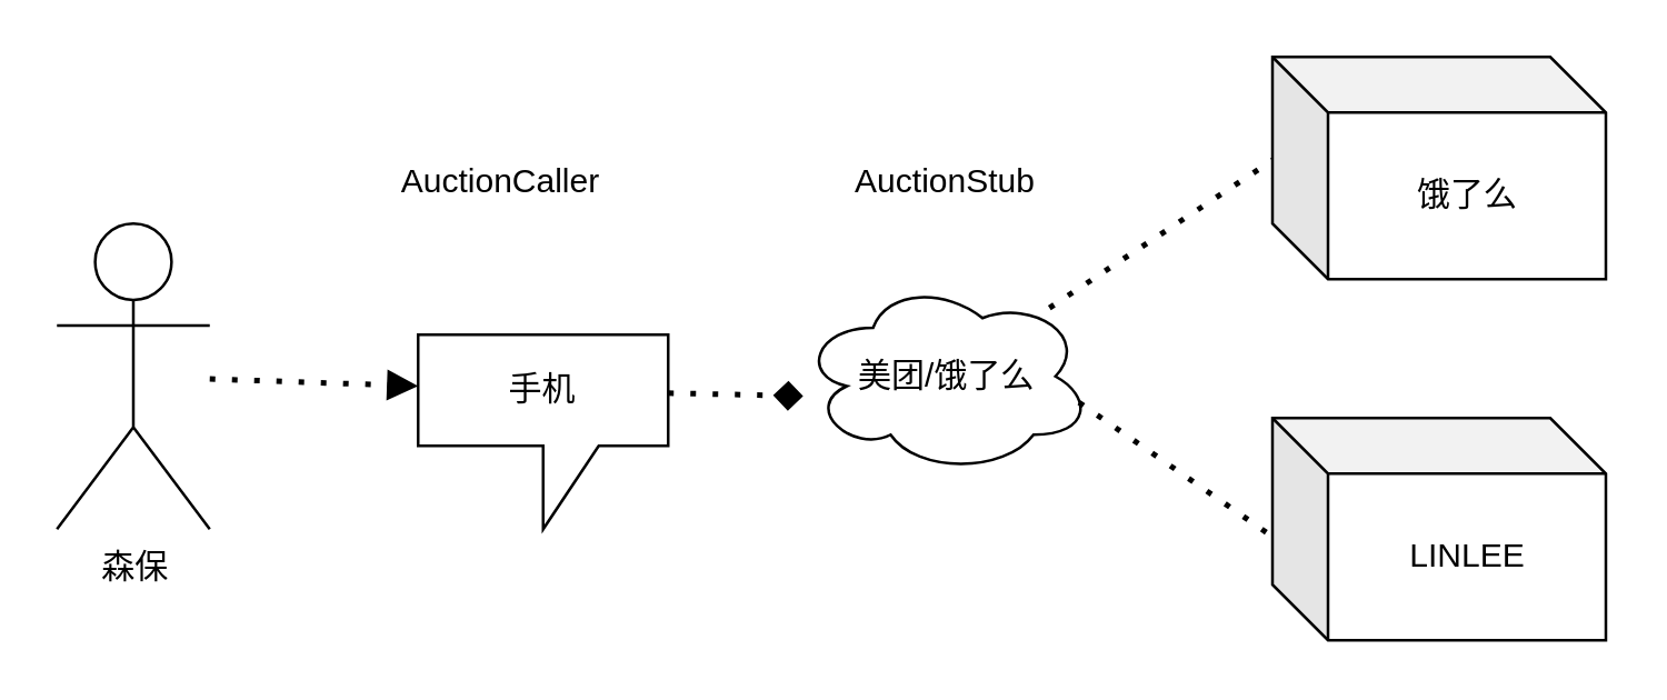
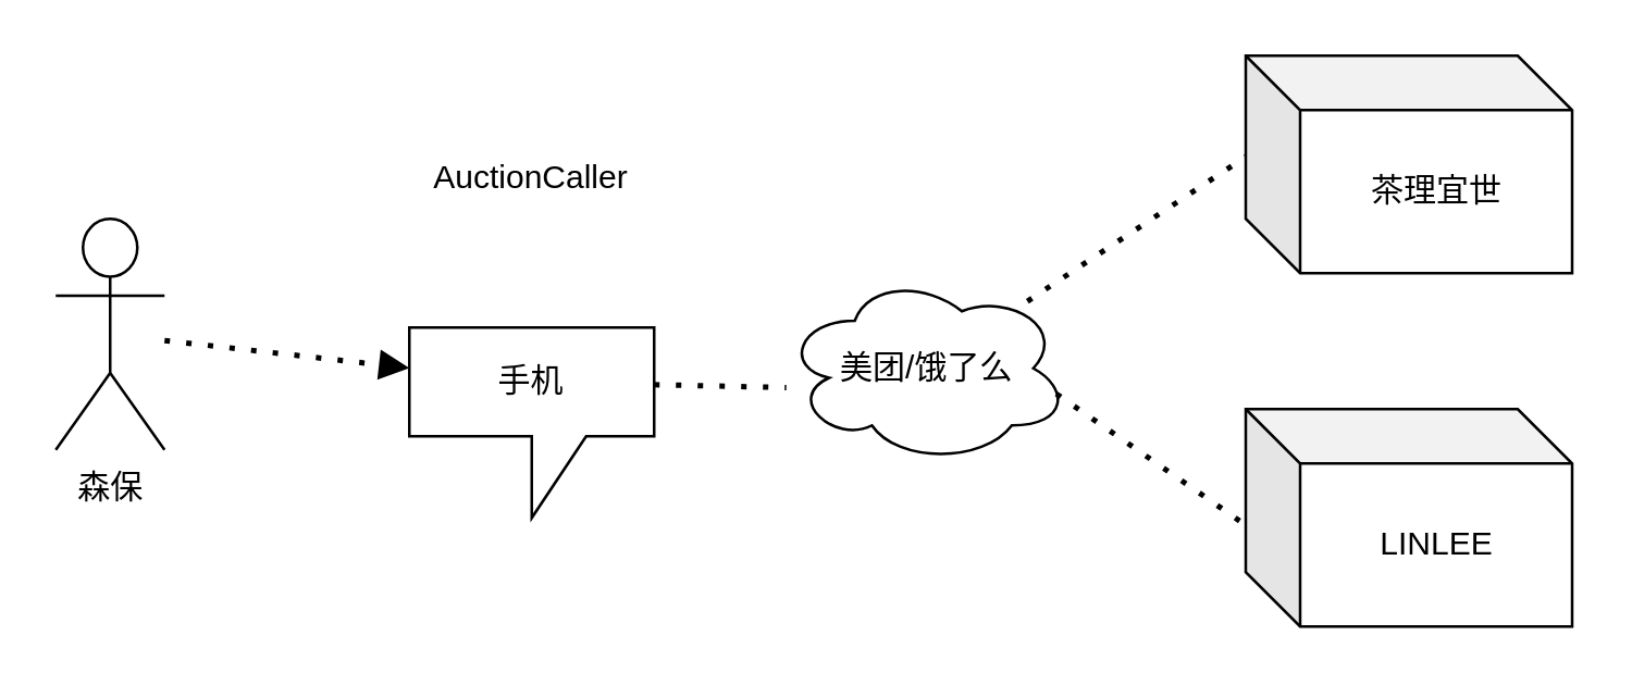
- <mxCell id="12" value="AuctionCaller" style="text;html=1;strokeColor=none;fillColor=none;align=center;verticalAlign=middle;whiteSpace=wrap;rounded=0;" vertex="1" parent="1"><mxGeometry x="150" y="50" width="60" height="30" as="geometry" /></mxCell>
+ <mxCell id="12" value="AuctionCaller" style="text;html=1;strokeColor=none;fillColor=none;align=center;verticalAlign=middle;whiteSpace=wrap;rounded=0;" vertex="1" parent="1"><mxGeometry x="165" y="50" width="60" height="30" as="geometry" /></mxCell>
- <mxCell id="9" value="AuctionStub" style="text;html=1;strokeColor=none;fillColor=none;align=center;verticalAlign=middle;whiteSpace=wrap;rounded=0;" vertex="1" parent="1"><mxGeometry x="310" y="50" width="60" height="30" as="geometry" /></mxCell>
- <mxCell id="6" value="饿了么" style="shape=cube;whiteSpace=wrap;html=1;boundedLbl=1;backgroundOutline=1;darkOpacity=0.05;darkOpacity2=0.1;" vertex="1" parent="1"><mxGeometry x="457.5" y="20" width="120" height="80" as="geometry" /></mxCell>
+ <mxCell id="6" value="茶理宜世" style="shape=cube;whiteSpace=wrap;html=1;boundedLbl=1;backgroundOutline=1;darkOpacity=0.05;darkOpacity2=0.1;" vertex="1" parent="1"><mxGeometry x="457.5" y="20" width="120" height="80" as="geometry" /></mxCell>
- <mxCell id="2" value="森保" style="shape=umlActor;verticalLabelPosition=bottom;verticalAlign=top;html=1;outlineConnect=0;" vertex="1" parent="1"><mxGeometry x="20" y="80" width="55" height="110" as="geometry" /></mxCell>
+ <mxCell id="2" value="森保" style="shape=umlActor;verticalLabelPosition=bottom;verticalAlign=top;html=1;outlineConnect=0;" vertex="1" parent="1"><mxGeometry x="20" y="80" width="40" height="85" as="geometry" /></mxCell>
- <mxCell id="4" value="" style="endArrow=diamond;dashed=1;html=1;dashPattern=1 3;strokeWidth=2;rounded=0;startArrow=none;" edge="1" parent="1" source="10" target="3"><mxGeometry width="50" height="50" relative="1" as="geometry"><mxPoint x="80" y="160" as="sourcePoint" /><mxPoint x="192.817" y="77.915" as="targetPoint" /></mxGeometry></mxCell>
+ <mxCell id="4" value="" style="endArrow=none;dashed=1;html=1;dashPattern=1 3;strokeWidth=2;rounded=0;startArrow=none;" edge="1" parent="1" source="10" target="3"><mxGeometry width="50" height="50" relative="1" as="geometry"><mxPoint x="80" y="160" as="sourcePoint" /><mxPoint x="192.817" y="77.915" as="targetPoint" /></mxGeometry></mxCell>
